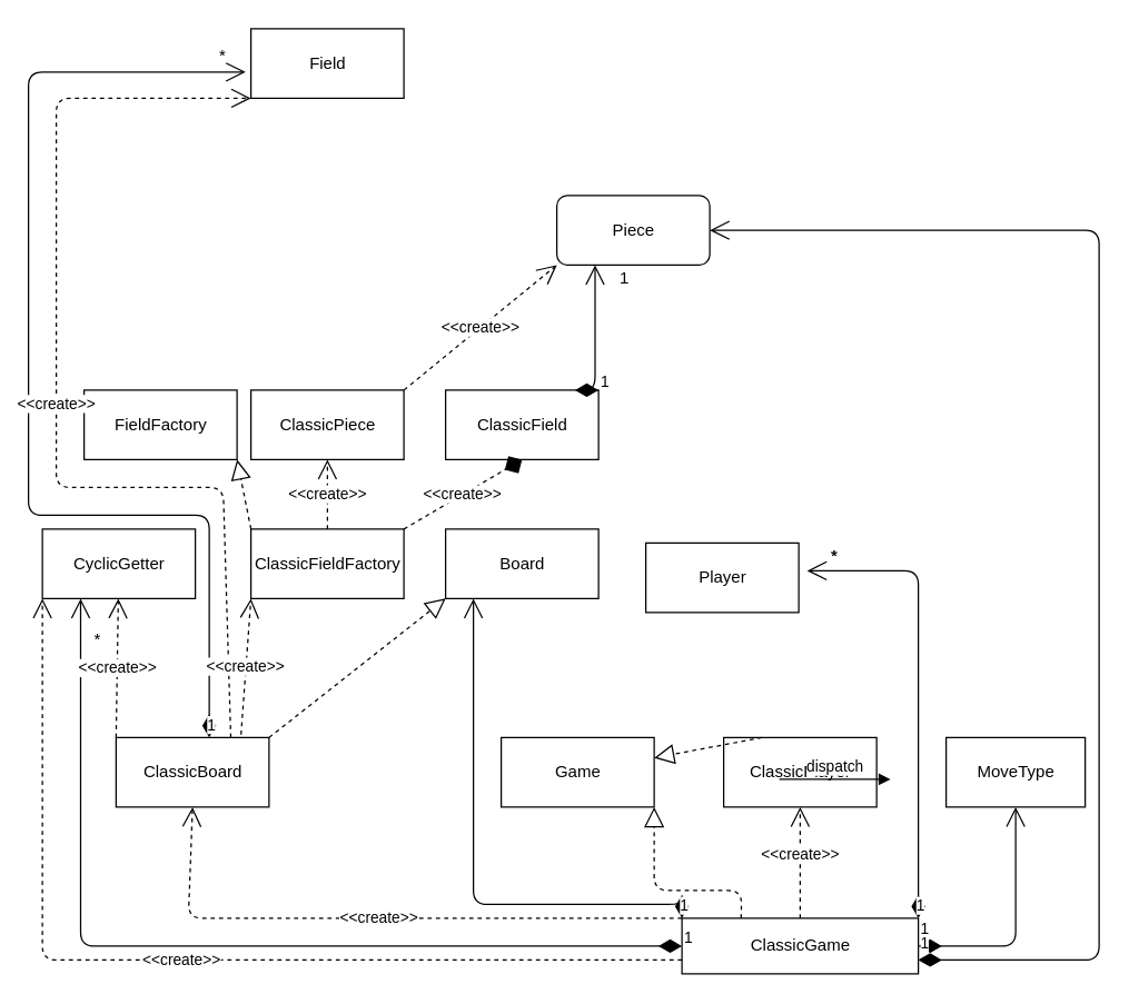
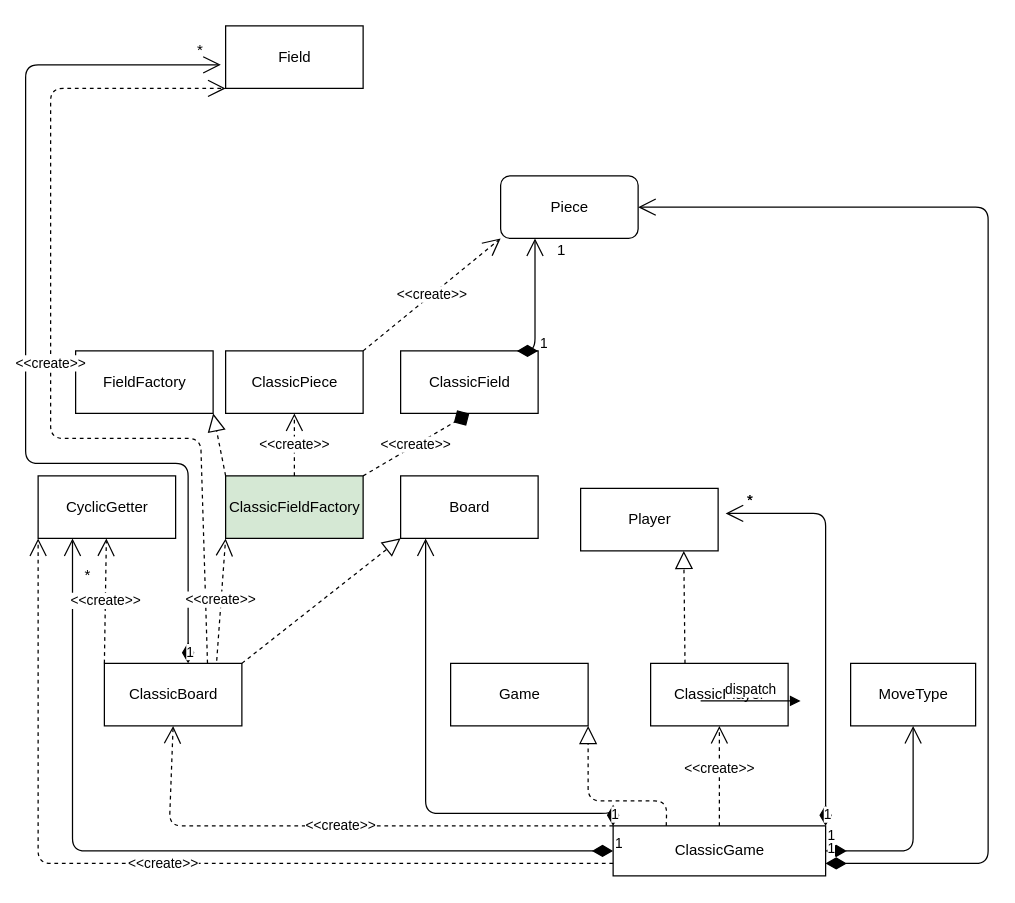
- <mxCell id="14" value="ClassicFieldFactory" style="html=1;" vertex="1" parent="1"><mxGeometry x="180" y="380" width="110" height="50" as="geometry" /></mxCell>
+ <mxCell id="14" value="ClassicFieldFactory" style="html=1;fillColor=#d5e8d4;" vertex="1" parent="1"><mxGeometry x="180" y="380" width="110" height="50" as="geometry" /></mxCell>
- <mxCell id="9" value="" style="endArrow=block;dashed=1;endFill=0;endSize=12;html=1;exitX=0.25;exitY=0;exitDx=0;exitDy=0;" edge="1" parent="1" source="5" target="6"><mxGeometry width="160" relative="1" as="geometry"><mxPoint x="603" y="530" as="sourcePoint" /><mxPoint x="710" y="580" as="targetPoint" /></mxGeometry></mxCell>
+ <mxCell id="9" value="" style="endArrow=block;dashed=1;endFill=0;endSize=12;html=1;entryX=0.75;entryY=1;entryDx=0;entryDy=0;exitX=0.25;exitY=0;exitDx=0;exitDy=0;" edge="1" parent="1" source="5" target="8"><mxGeometry width="160" relative="1" as="geometry"><mxPoint x="603" y="530" as="sourcePoint" /><mxPoint x="710" y="580" as="targetPoint" /></mxGeometry></mxCell>
